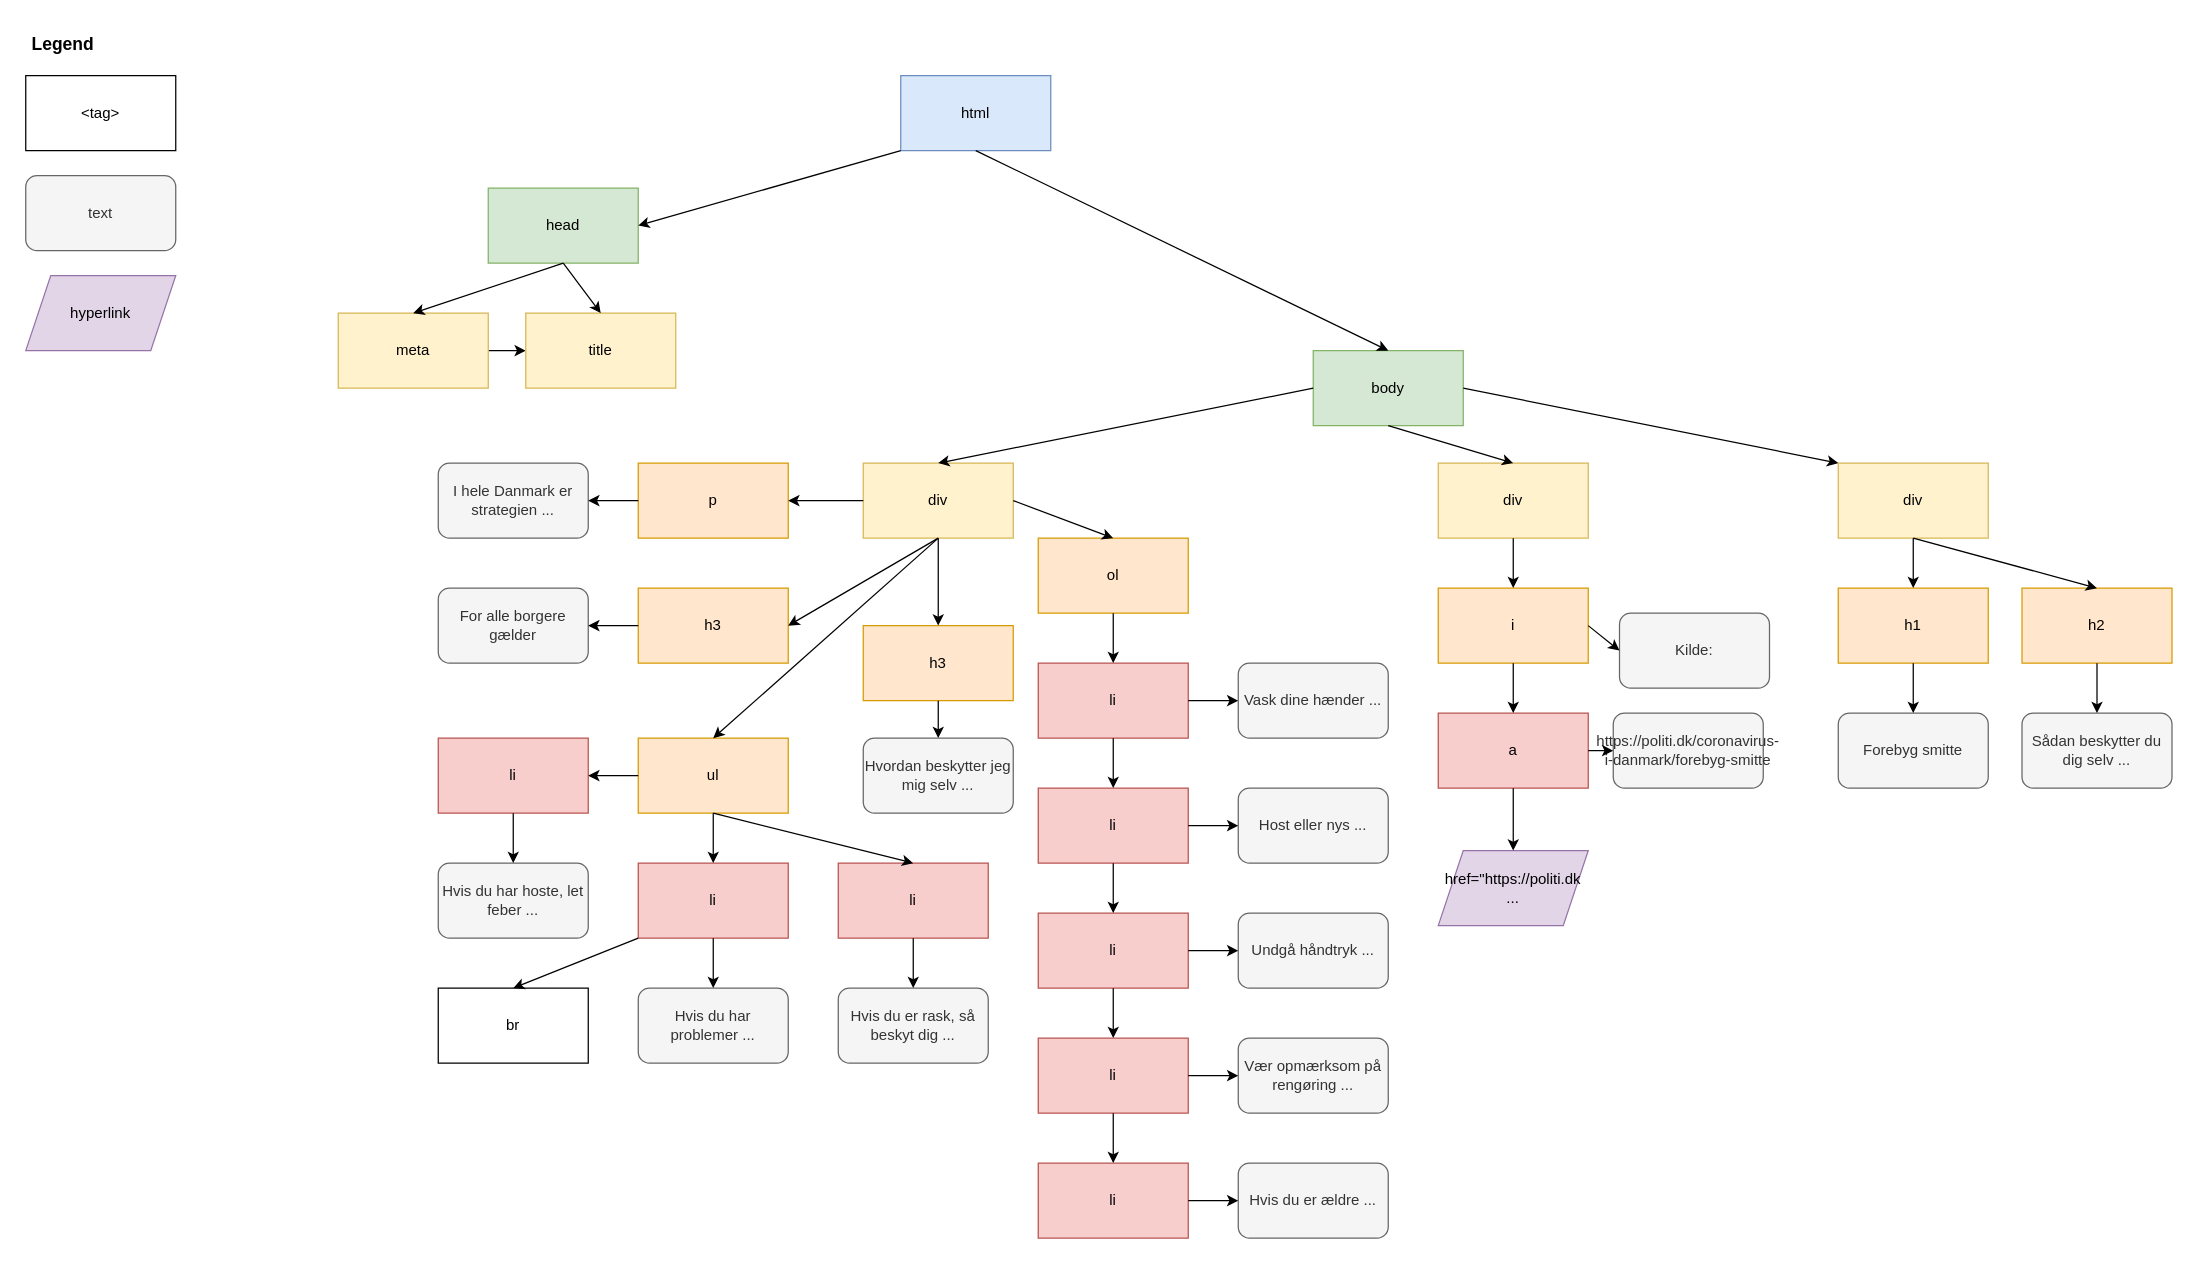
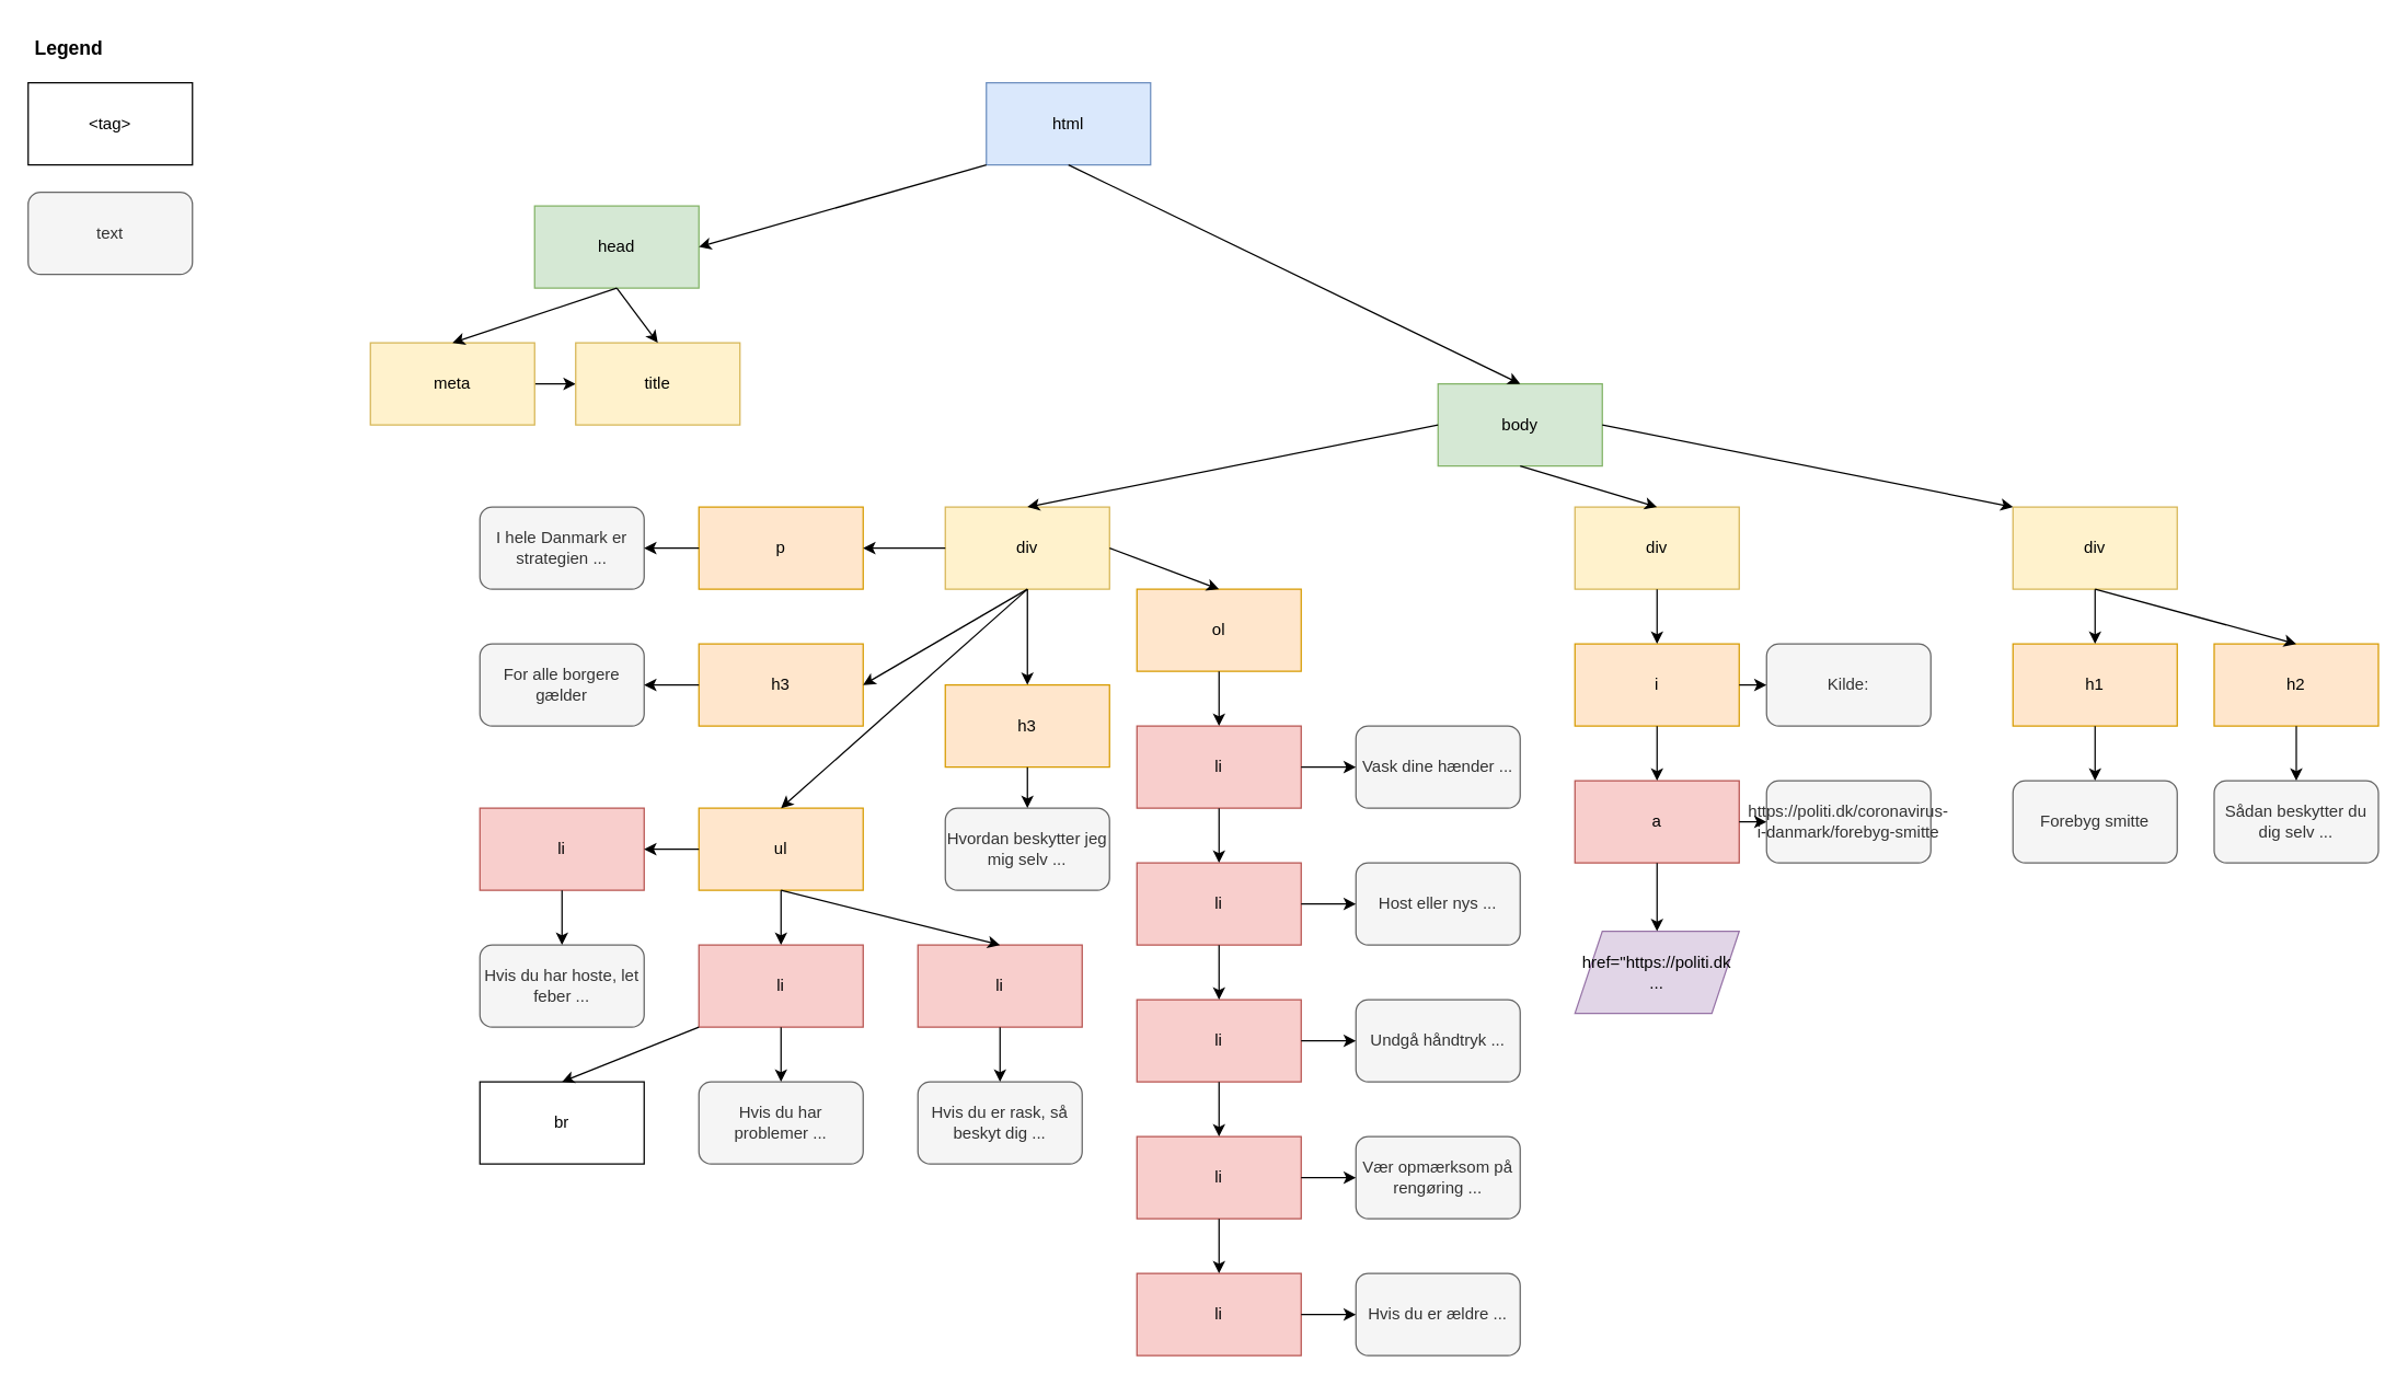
- <mxCell id="71" value="hyperlink" style="shape=parallelogram;perimeter=parallelogramPerimeter;whiteSpace=wrap;html=1;fixedSize=1;fillColor=#e1d5e7;strokeColor=#9673a6;" vertex="1" parent="1"><mxGeometry x="20" y="220" width="120" height="60" as="geometry" /></mxCell>
- <mxCell id="72" value="Kilde:" style="rounded=1;whiteSpace=wrap;html=1;fillColor=#f5f5f5;fontColor=#333333;strokeColor=#666666;" vertex="1" parent="1"><mxGeometry x="1295" y="490" width="120" height="60" as="geometry" /></mxCell>
+ <mxCell id="72" value="Kilde:" style="rounded=1;whiteSpace=wrap;html=1;fillColor=#f5f5f5;fontColor=#333333;strokeColor=#666666;" vertex="1" parent="1"><mxGeometry x="1290" y="470" width="120" height="60" as="geometry" /></mxCell>
